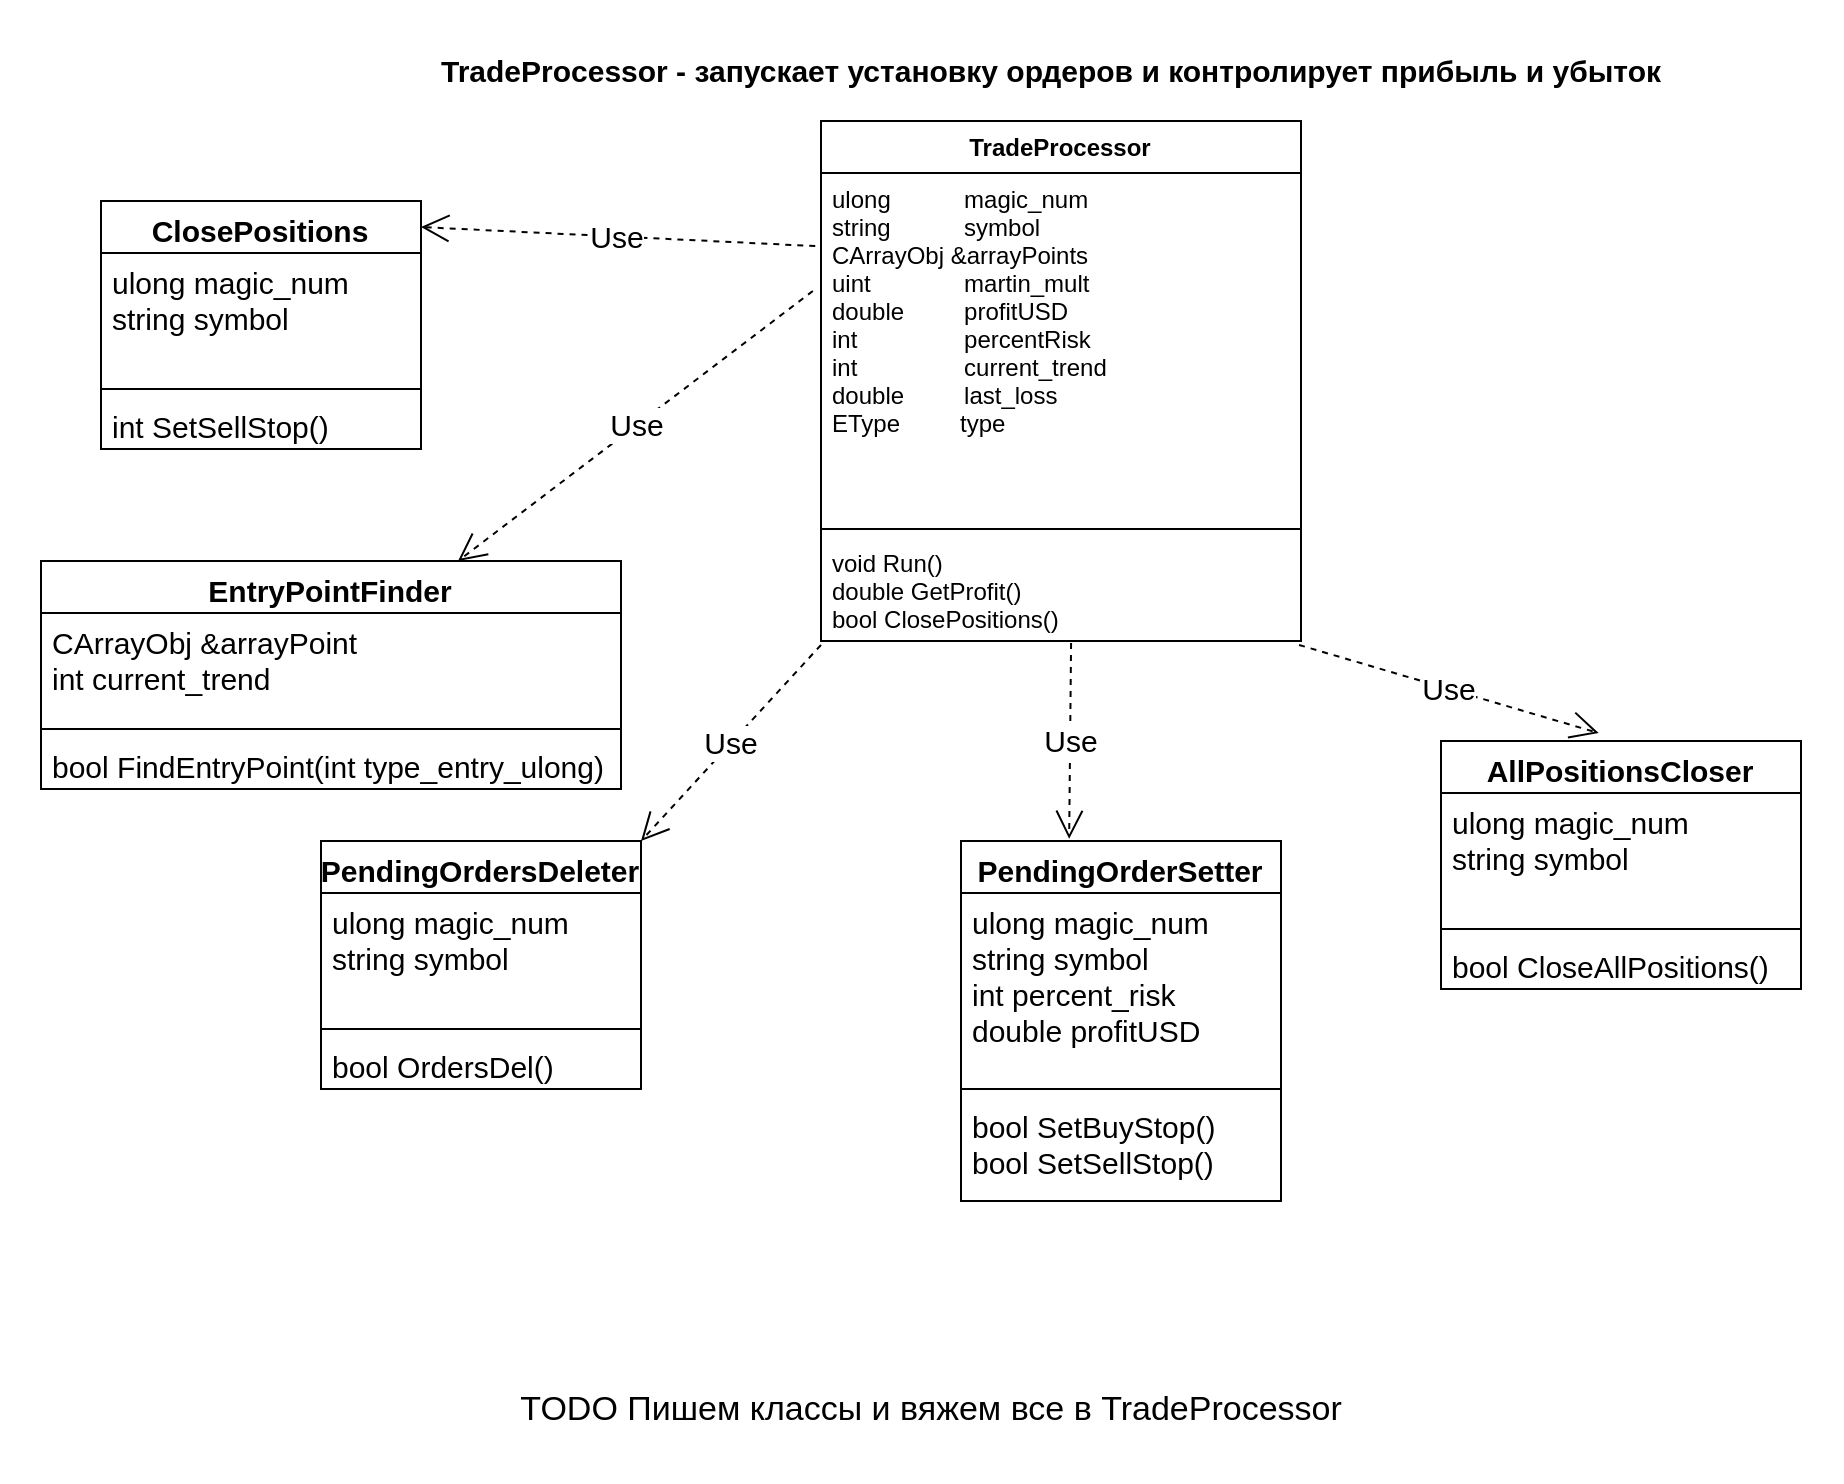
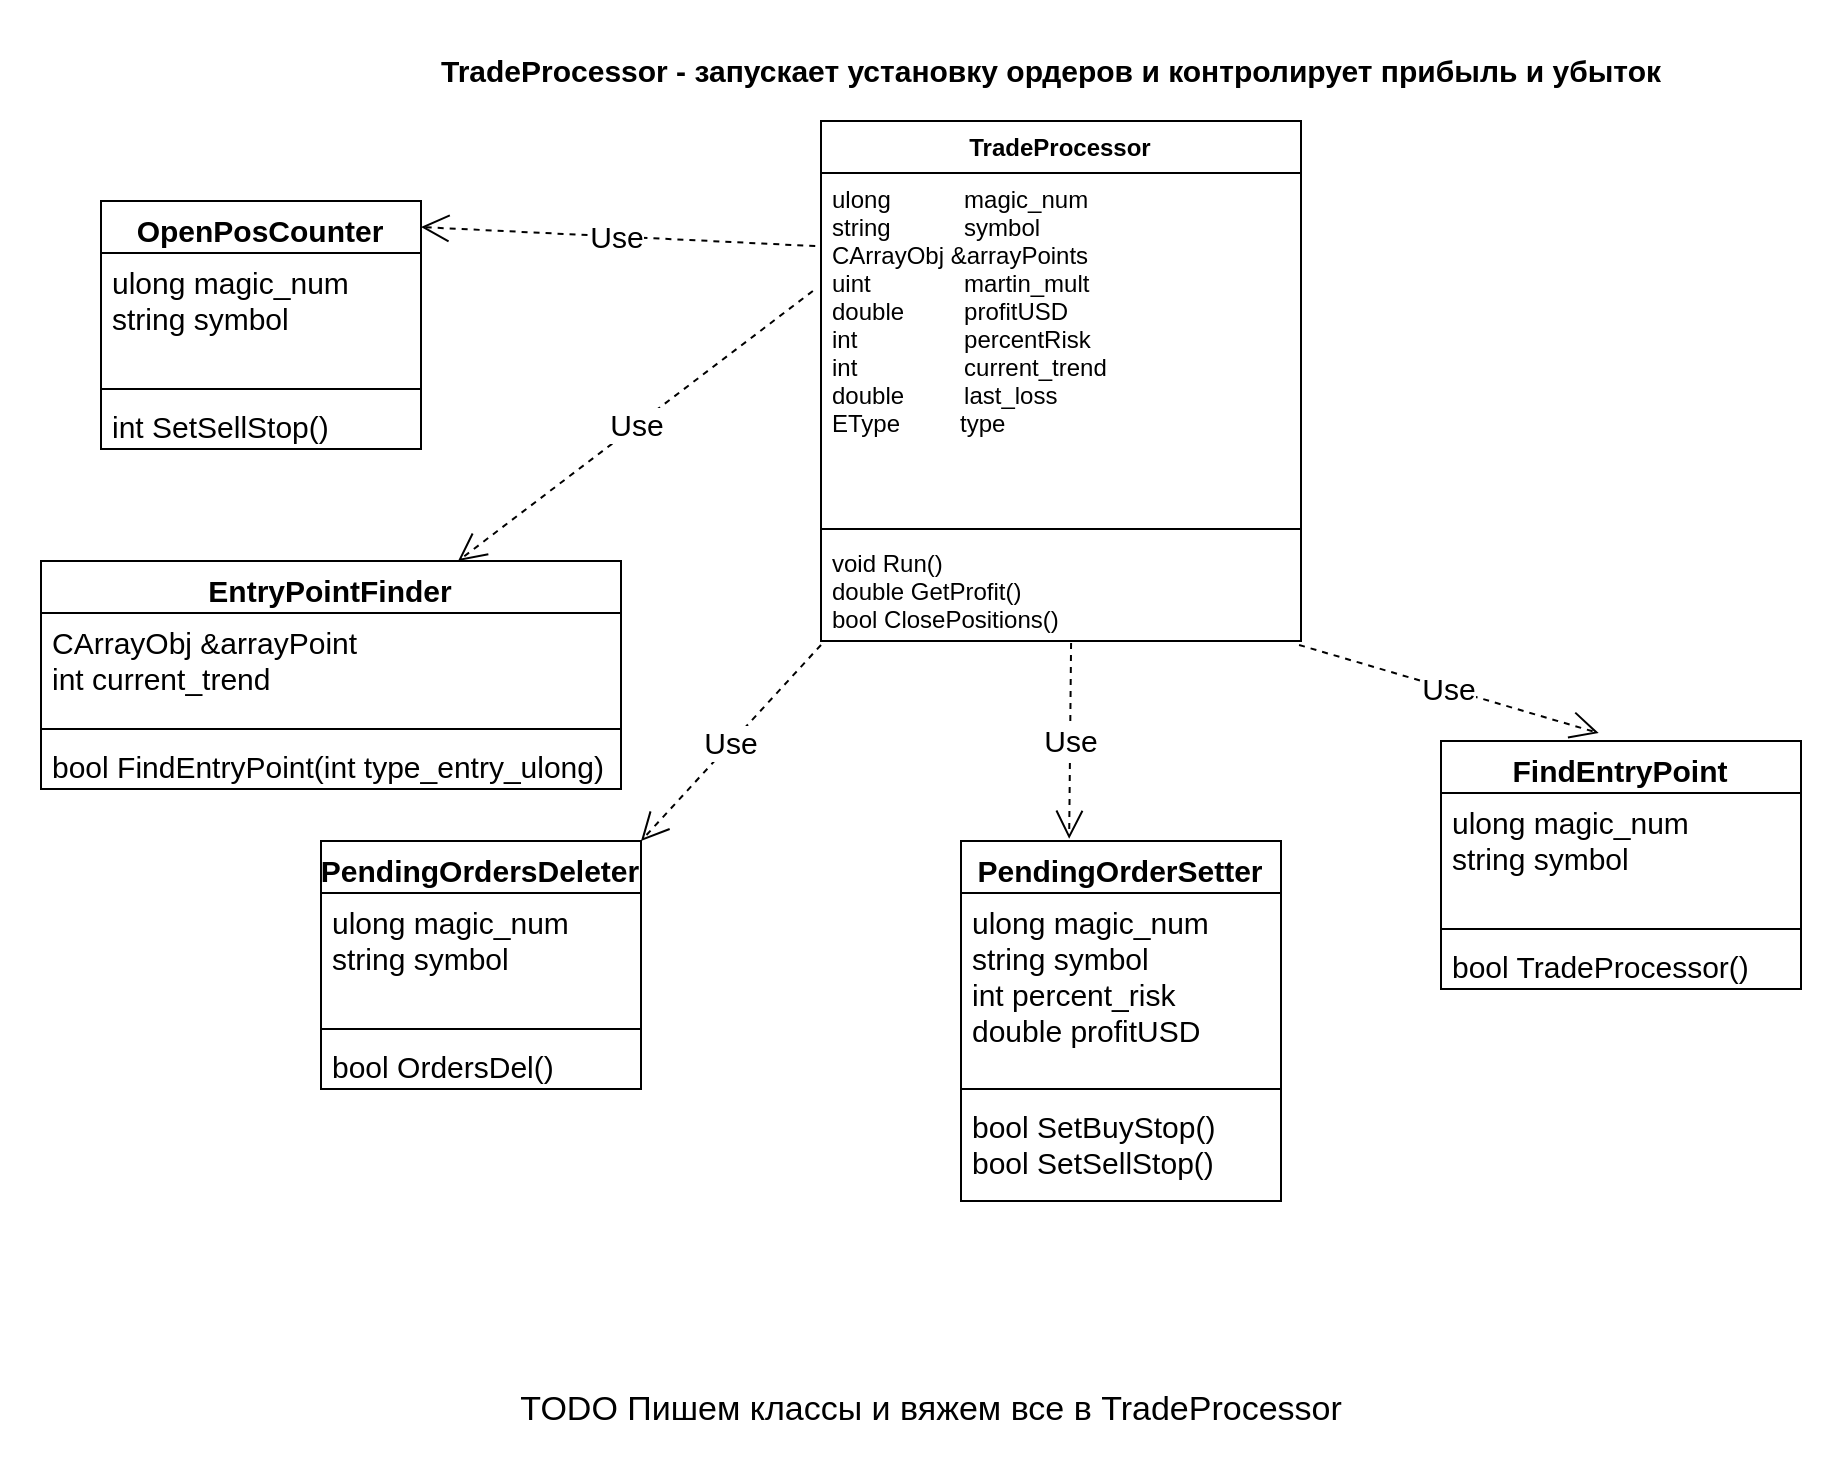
- <mxCell id="7" value="ClosePositions" style="swimlane;fontStyle=1;align=center;verticalAlign=top;childLayout=stackLayout;horizontal=1;startSize=26;horizontalStack=0;resizeParent=1;resizeParentMax=0;resizeLast=0;collapsible=1;marginBottom=0;fontSize=15;" parent="1" vertex="1"><mxGeometry x="50" y="100" width="160" height="124" as="geometry" /></mxCell>
+ <mxCell id="7" value="OpenPosCounter" style="swimlane;fontStyle=1;align=center;verticalAlign=top;childLayout=stackLayout;horizontal=1;startSize=26;horizontalStack=0;resizeParent=1;resizeParentMax=0;resizeLast=0;collapsible=1;marginBottom=0;fontSize=15;" parent="1" vertex="1"><mxGeometry x="50" y="100" width="160" height="124" as="geometry" /></mxCell>
- <mxCell id="27" value="AllPositionsCloser" style="swimlane;fontStyle=1;align=center;verticalAlign=top;childLayout=stackLayout;horizontal=1;startSize=26;horizontalStack=0;resizeParent=1;resizeParentMax=0;resizeLast=0;collapsible=1;marginBottom=0;fontSize=15;" parent="1" vertex="1"><mxGeometry x="720" y="370" width="180" height="124" as="geometry" /></mxCell>
+ <mxCell id="27" value="FindEntryPoint" style="swimlane;fontStyle=1;align=center;verticalAlign=top;childLayout=stackLayout;horizontal=1;startSize=26;horizontalStack=0;resizeParent=1;resizeParentMax=0;resizeLast=0;collapsible=1;marginBottom=0;fontSize=15;" parent="1" vertex="1"><mxGeometry x="720" y="370" width="180" height="124" as="geometry" /></mxCell>
- <mxCell id="30" value="bool CloseAllPositions()" style="text;strokeColor=none;fillColor=none;align=left;verticalAlign=top;spacingLeft=4;spacingRight=4;overflow=hidden;rotatable=0;points=[[0,0.5],[1,0.5]];portConstraint=eastwest;fontSize=15;" parent="27" vertex="1"><mxGeometry y="98" width="180" height="26" as="geometry" /></mxCell>
+ <mxCell id="30" value="bool TradeProcessor()" style="text;strokeColor=none;fillColor=none;align=left;verticalAlign=top;spacingLeft=4;spacingRight=4;overflow=hidden;rotatable=0;points=[[0,0.5],[1,0.5]];portConstraint=eastwest;fontSize=15;" parent="27" vertex="1"><mxGeometry y="98" width="180" height="26" as="geometry" /></mxCell>
